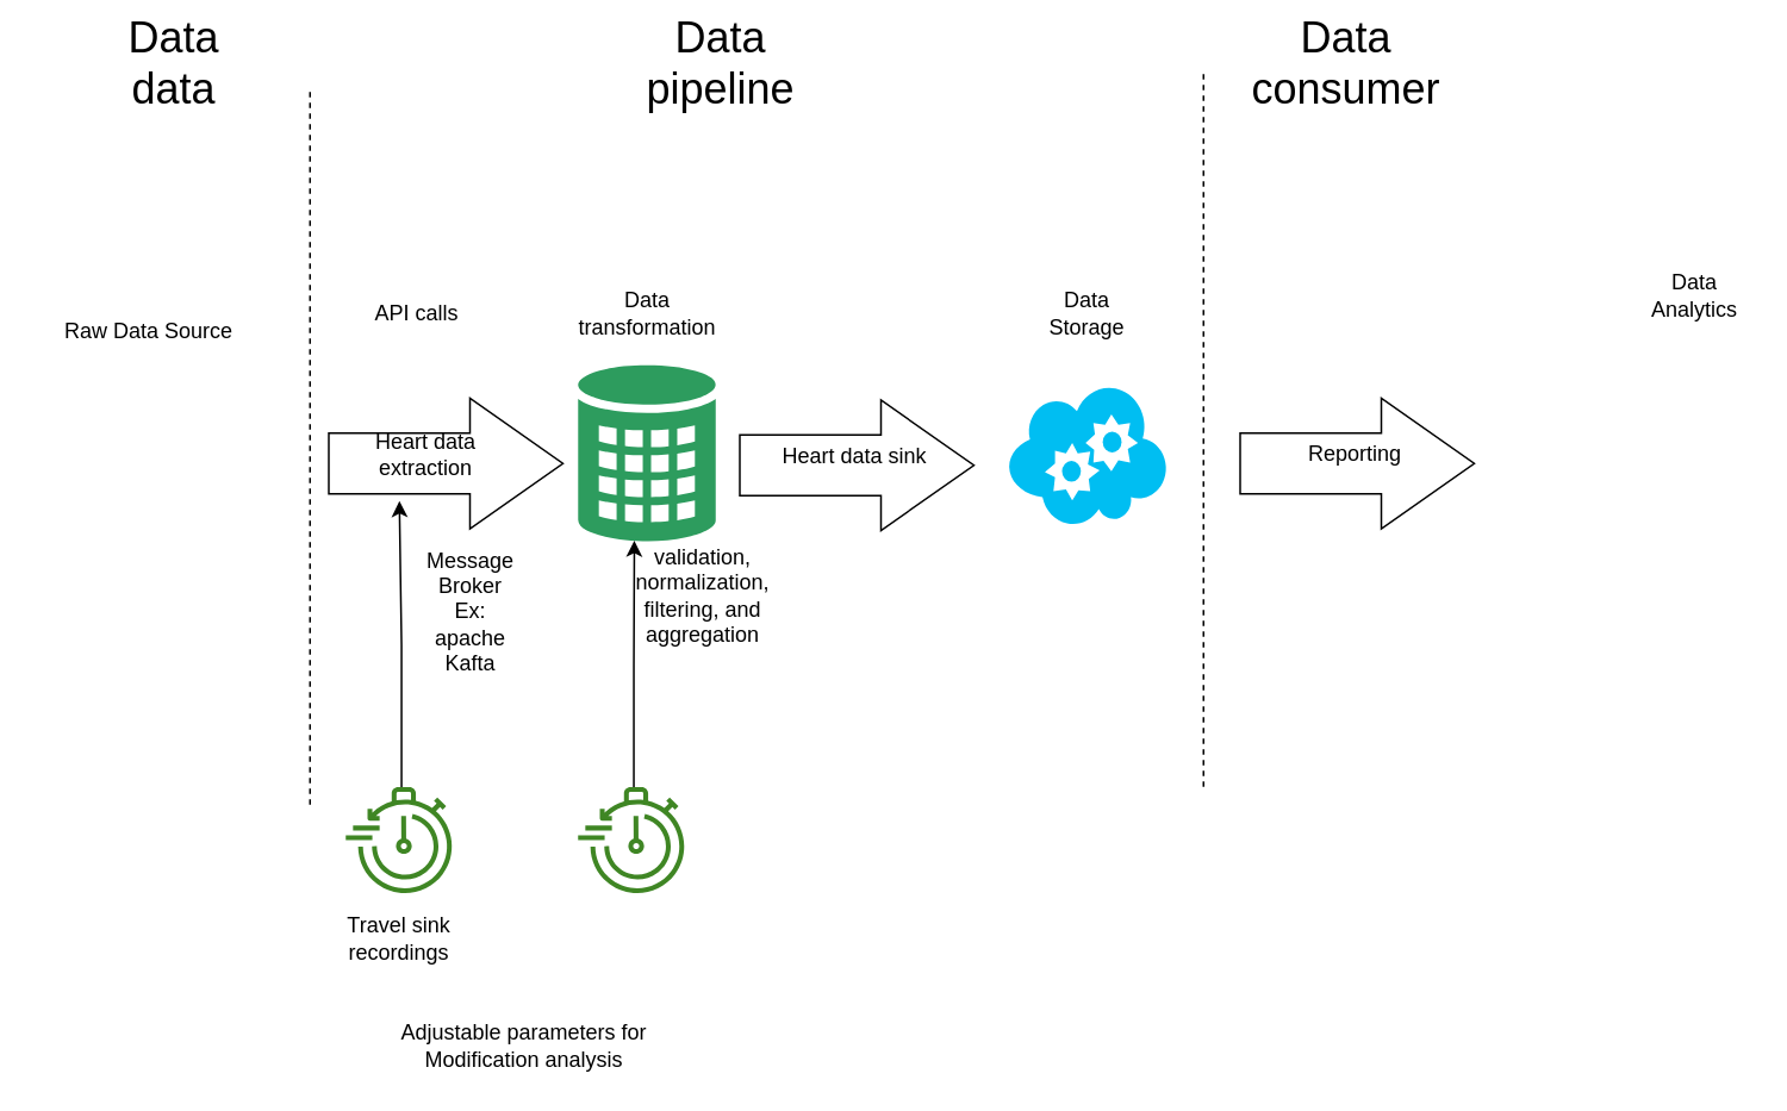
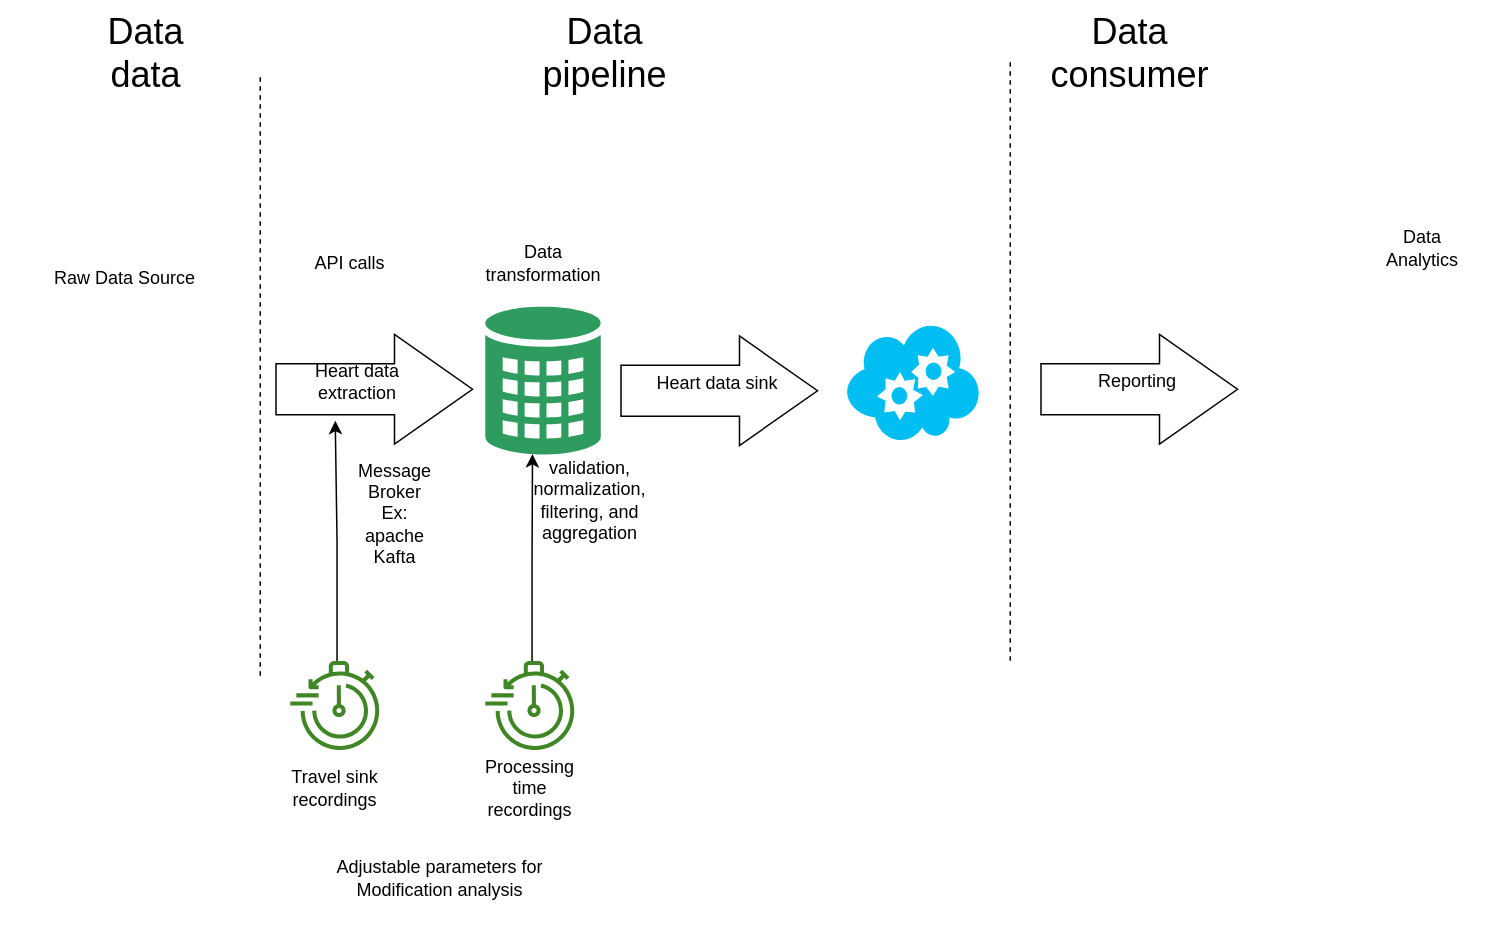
- <mxCell id="25" value="Data Storage" style="text;html=1;strokeColor=none;fillColor=none;align=center;verticalAlign=middle;whiteSpace=wrap;rounded=0;" parent="1" vertex="1"><mxGeometry x="578" y="160" width="60" height="30" as="geometry" /></mxCell>
+ <mxCell id="36" value="Processing time recordings" style="text;html=1;strokeColor=none;fillColor=none;align=center;verticalAlign=middle;whiteSpace=wrap;rounded=0;" parent="35" vertex="1"><mxGeometry y="70" width="60" height="30" as="geometry" /></mxCell>
